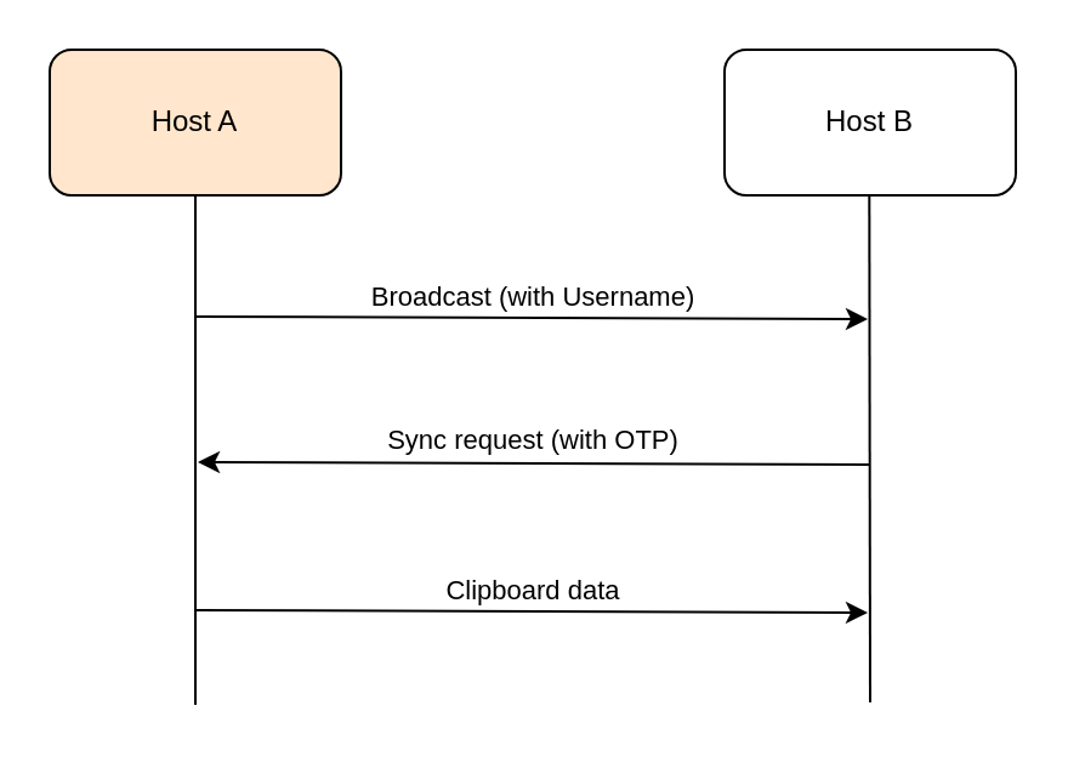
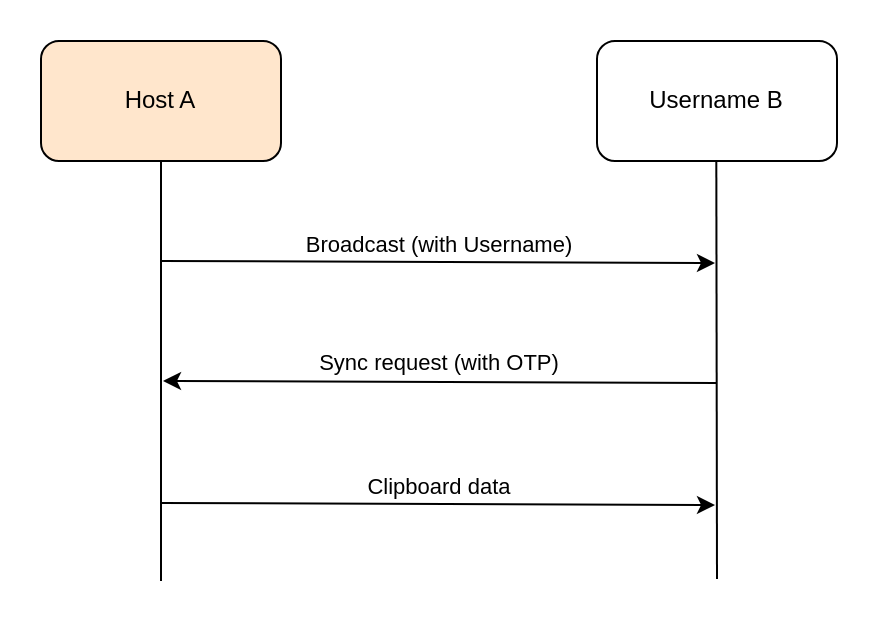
- <mxCell id="3" value="Host B" style="rounded=1;whiteSpace=wrap;html=1;" vertex="1" parent="1"><mxGeometry x="298" y="20" width="120" height="60" as="geometry" /></mxCell>
+ <mxCell id="3" value="Username B" style="rounded=1;whiteSpace=wrap;html=1;" vertex="1" parent="1"><mxGeometry x="298" y="20" width="120" height="60" as="geometry" /></mxCell>
